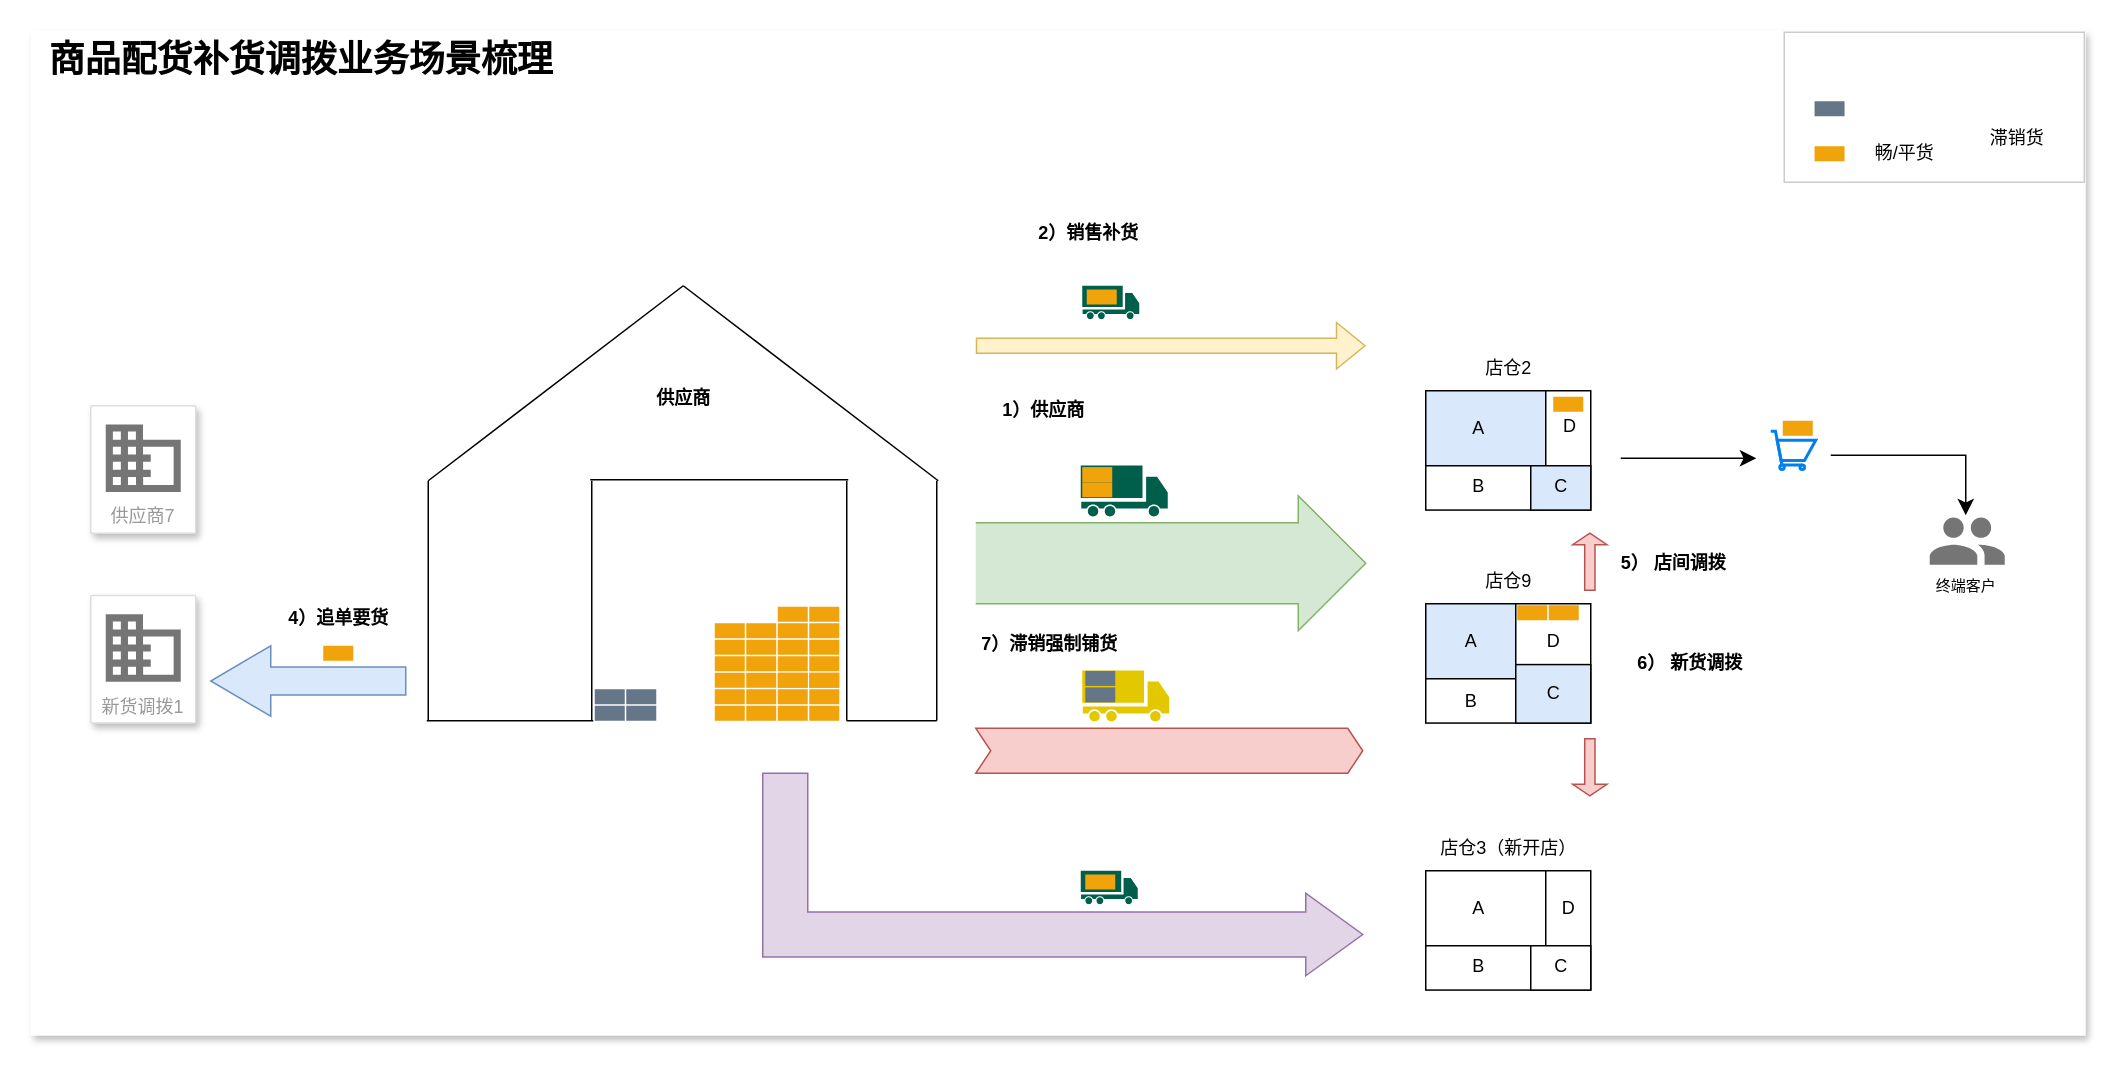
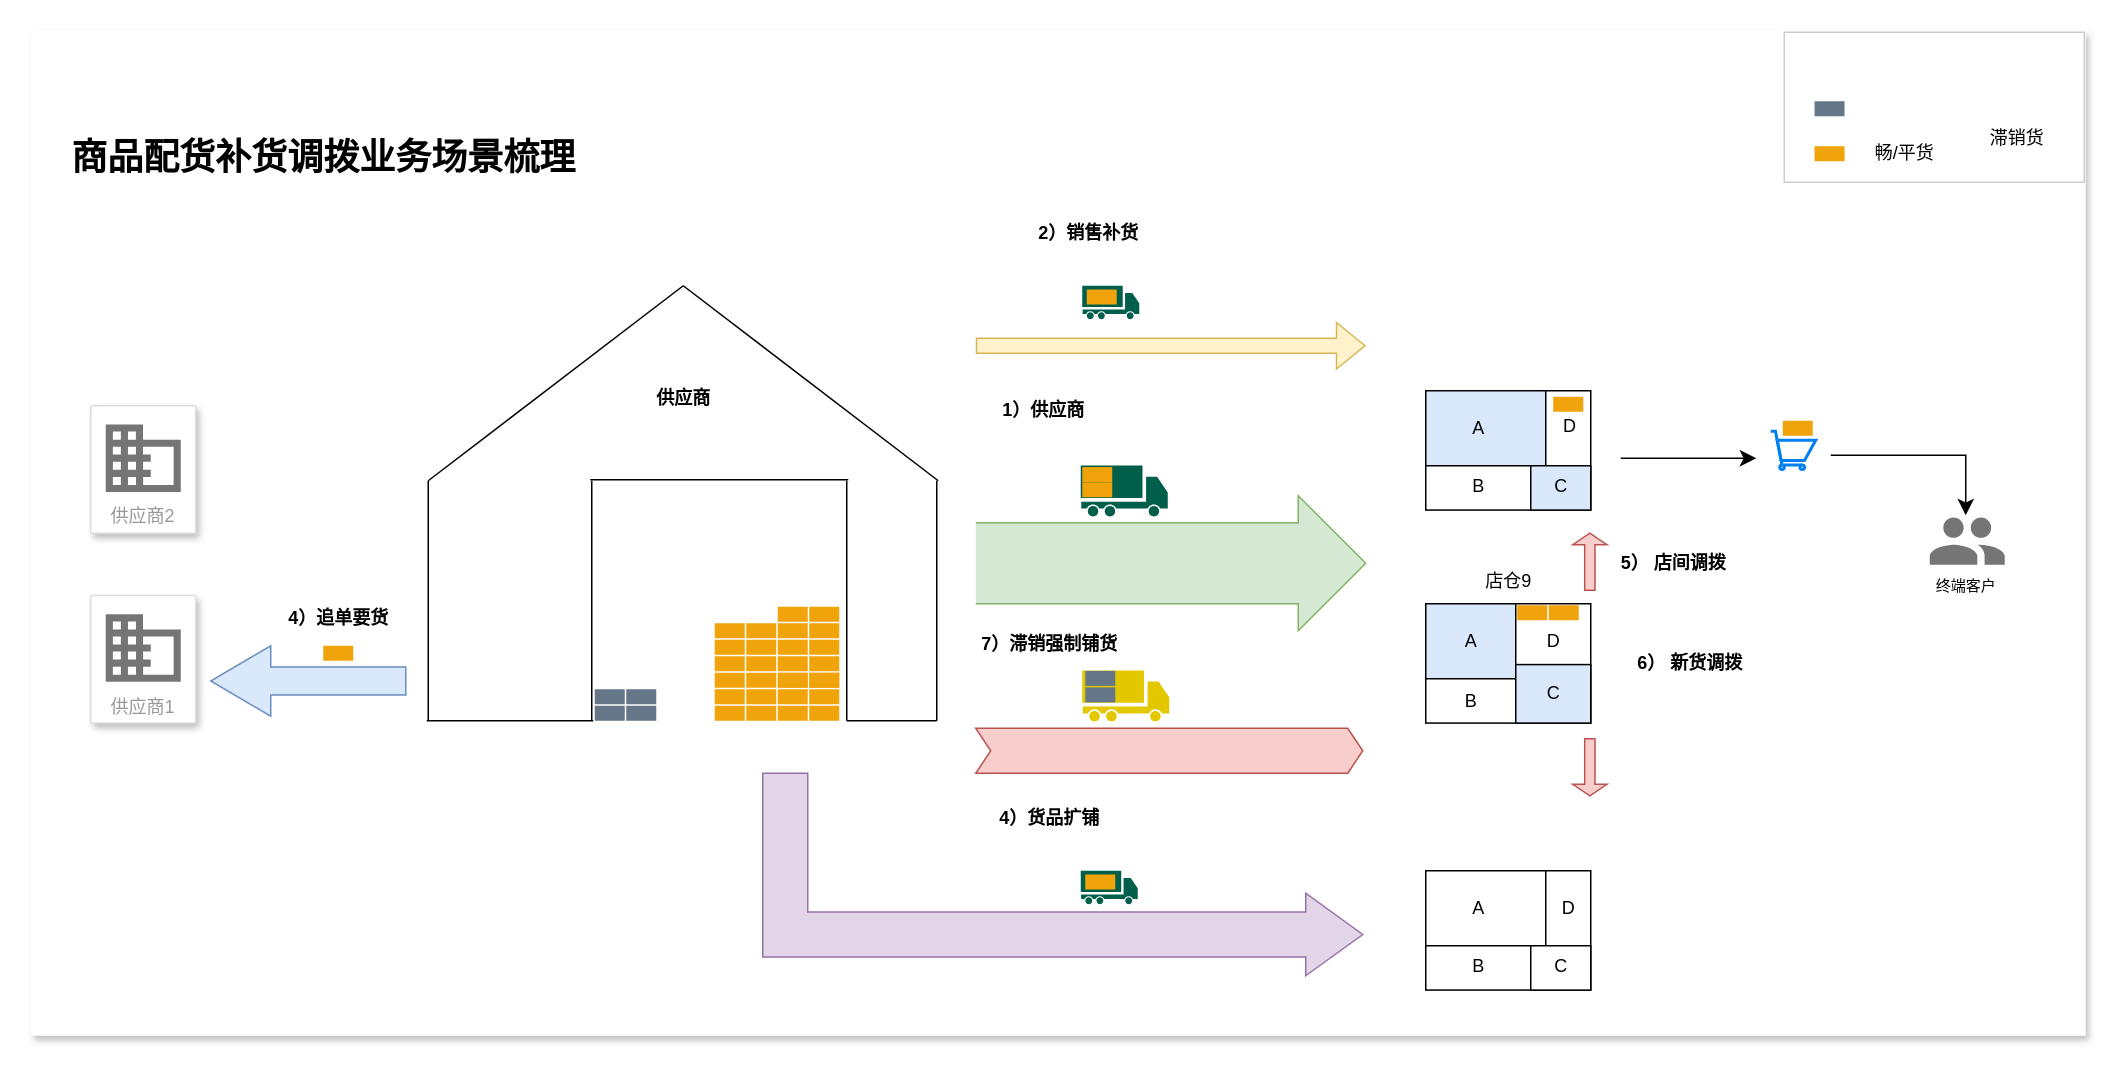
- <mxCell id="113" value="商品配货补货调拨业务场景梳理" style="text;html=1;align=center;verticalAlign=middle;resizable=0;points=[];autosize=1;strokeColor=none;fillColor=none;fontSize=24;fontStyle=1" vertex="1" parent="1"><mxGeometry y="20" width="360" height="40" as="geometry" x="20" /></mxCell>
+ <mxCell id="113" value="商品配货补货调拨业务场景梳理" style="text;html=1;align=center;verticalAlign=middle;resizable=0;points=[];autosize=1;strokeColor=none;fillColor=none;fontSize=24;fontStyle=1" vertex="1" parent="1"><mxGeometry x="35" y="85" width="360" height="40" as="geometry" /></mxCell>
- <mxCell id="75" value="店仓2" style="text;html=1;align=center;verticalAlign=middle;resizable=0;points=[];autosize=1;strokeColor=none;fillColor=none;" vertex="1" parent="1"><mxGeometry x="980" y="230" width="50" height="30" as="geometry" /></mxCell>
- <mxCell id="68" value="供应商7" style="strokeColor=#dddddd;shadow=1;strokeWidth=1;rounded=1;absoluteArcSize=1;arcSize=2;labelPosition=center;verticalLabelPosition=middle;align=center;verticalAlign=bottom;spacingLeft=0;fontColor=#999999;fontSize=12;whiteSpace=wrap;spacingBottom=2;html=1;" vertex="1" parent="1"><mxGeometry x="60" y="270" width="70" height="85" as="geometry" /></mxCell>
+ <mxCell id="68" value="供应商2" style="strokeColor=#dddddd;shadow=1;strokeWidth=1;rounded=1;absoluteArcSize=1;arcSize=2;labelPosition=center;verticalLabelPosition=middle;align=center;verticalAlign=bottom;spacingLeft=0;fontColor=#999999;fontSize=12;whiteSpace=wrap;spacingBottom=2;html=1;" vertex="1" parent="1"><mxGeometry x="60" y="270" width="70" height="85" as="geometry" /></mxCell>
- <mxCell id="66" value="新货调拨1" style="strokeColor=#dddddd;shadow=1;strokeWidth=1;rounded=1;absoluteArcSize=1;arcSize=2;labelPosition=center;verticalLabelPosition=middle;align=center;verticalAlign=bottom;spacingLeft=0;fontColor=#999999;fontSize=12;whiteSpace=wrap;spacingBottom=2;html=1;" vertex="1" parent="1"><mxGeometry x="60" y="396.55" width="70" height="85" as="geometry" /></mxCell>
+ <mxCell id="66" value="供应商1" style="strokeColor=#dddddd;shadow=1;strokeWidth=1;rounded=1;absoluteArcSize=1;arcSize=2;labelPosition=center;verticalLabelPosition=middle;align=center;verticalAlign=bottom;spacingLeft=0;fontColor=#999999;fontSize=12;whiteSpace=wrap;spacingBottom=2;html=1;" vertex="1" parent="1"><mxGeometry x="60" y="396.55" width="70" height="85" as="geometry" /></mxCell>
+ <mxCell id="103" value="4）货品扩铺" style="text;html=1;align=center;verticalAlign=middle;resizable=0;points=[];autosize=1;strokeColor=none;fillColor=none;fontStyle=1" vertex="1" parent="1"><mxGeometry x="654" y="530" width="90" height="30" as="geometry" /></mxCell>
- <mxCell id="84" value="店仓3（新开店）" style="text;html=1;align=center;verticalAlign=middle;resizable=0;points=[];autosize=1;strokeColor=none;fillColor=none;" vertex="1" parent="1"><mxGeometry x="950" y="550" width="110" height="30" as="geometry" /></mxCell>
